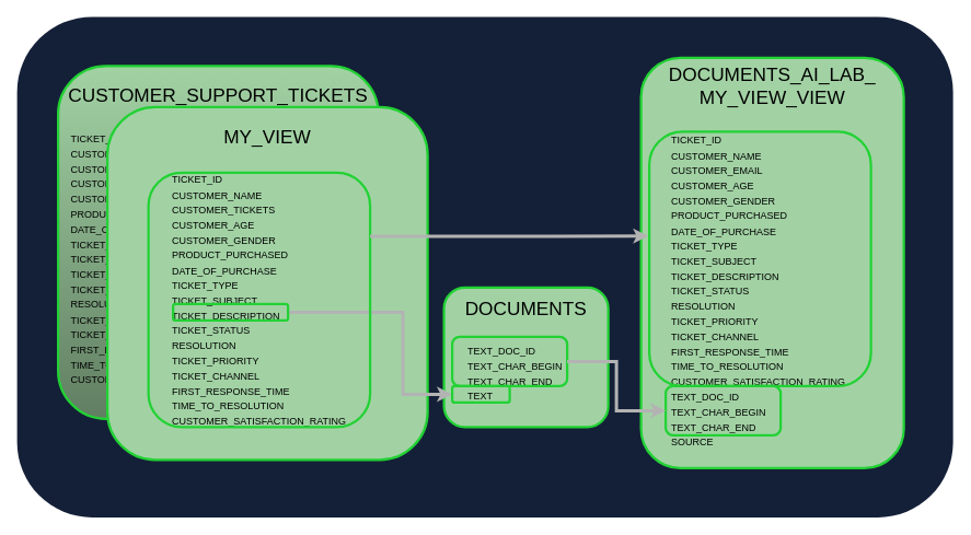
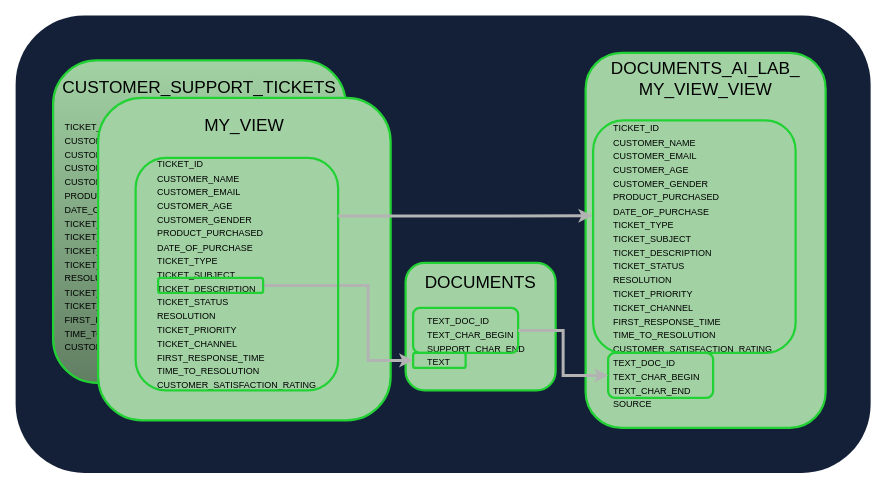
- <mxCell id="6" value="&lt;div&gt;&lt;font style=&quot;font-size: 23px;&quot;&gt;MY_VIEW&lt;/font&gt;&lt;br&gt;&lt;br&gt;&lt;br&gt;&lt;table&gt;&lt;tbody&gt;&lt;tr&gt;&lt;td align=&quot;left&quot;&gt;TICKET_ID&lt;/td&gt;            &lt;td align=&quot;left&quot;&gt;&lt;br&gt;&lt;/td&gt;            &lt;td align=&quot;left&quot;&gt;&lt;br&gt;&lt;/td&gt;            &lt;td align=&quot;left&quot;&gt;&lt;br&gt;&lt;/td&gt;            &lt;td&gt;&lt;br&gt;&lt;/td&gt;            &lt;td&gt;&lt;br&gt;&lt;/td&gt;        &lt;/tr&gt;        &lt;tr&gt;            &lt;td align=&quot;left&quot;&gt;CUSTOMER_NAME&lt;/td&gt;            &lt;td align=&quot;left&quot;&gt;&lt;br&gt;&lt;/td&gt;            &lt;td align=&quot;left&quot;&gt;&lt;br&gt;&lt;/td&gt;            &lt;td align=&quot;left&quot;&gt;&lt;br&gt;&lt;/td&gt;            &lt;td&gt;&lt;br&gt;&lt;/td&gt;            &lt;td&gt;&lt;br&gt;&lt;/td&gt;        &lt;/tr&gt;        &lt;tr&gt;            &lt;td align=&quot;left&quot;&gt;CUSTOMER_TICKETS&lt;/td&gt;            &lt;td align=&quot;left&quot;&gt;&lt;br&gt;&lt;/td&gt;            &lt;td align=&quot;left&quot;&gt;&lt;br&gt;&lt;/td&gt;            &lt;td align=&quot;left&quot;&gt;&lt;br&gt;&lt;/td&gt;            &lt;td&gt;&lt;br&gt;&lt;/td&gt;            &lt;td&gt;&lt;br&gt;&lt;/td&gt;        &lt;/tr&gt;        &lt;tr&gt;            &lt;td align=&quot;left&quot;&gt;CUSTOMER_AGE&lt;/td&gt;            &lt;td align=&quot;left&quot;&gt;&lt;br&gt;&lt;/td&gt;            &lt;td align=&quot;left&quot;&gt;&lt;br&gt;&lt;/td&gt;            &lt;td align=&quot;left&quot;&gt;&lt;br&gt;&lt;/td&gt;            &lt;td&gt;&lt;br&gt;&lt;/td&gt;            &lt;td&gt;&lt;br&gt;&lt;/td&gt;        &lt;/tr&gt;        &lt;tr&gt;            &lt;td align=&quot;left&quot;&gt;CUSTOMER_GENDER&lt;/td&gt;            &lt;td align=&quot;left&quot;&gt;&lt;br&gt;&lt;/td&gt;            &lt;td align=&quot;left&quot;&gt;&lt;br&gt;&lt;/td&gt;            &lt;td align=&quot;left&quot;&gt;&lt;br&gt;&lt;/td&gt;            &lt;td&gt;&lt;br&gt;&lt;/td&gt;            &lt;td&gt;&lt;br&gt;&lt;/td&gt;        &lt;/tr&gt;        &lt;tr&gt;            &lt;td align=&quot;left&quot;&gt;PRODUCT_PURCHASED&lt;/td&gt;            &lt;td align=&quot;left&quot;&gt;&lt;br&gt;&lt;/td&gt;            &lt;td align=&quot;left&quot;&gt;&lt;br&gt;&lt;/td&gt;            &lt;td align=&quot;left&quot;&gt;&lt;br&gt;&lt;/td&gt;            &lt;td&gt;&lt;br&gt;&lt;/td&gt;            &lt;td&gt;&lt;br&gt;&lt;/td&gt;        &lt;/tr&gt;        &lt;tr&gt;            &lt;td align=&quot;left&quot;&gt;DATE_OF_PURCHASE&lt;/td&gt;            &lt;td align=&quot;left&quot;&gt;&lt;br&gt;&lt;/td&gt;            &lt;td align=&quot;left&quot;&gt;&lt;br&gt;&lt;/td&gt;            &lt;td align=&quot;left&quot;&gt;&lt;br&gt;&lt;/td&gt;            &lt;td&gt;&lt;br&gt;&lt;/td&gt;            &lt;td&gt;&lt;br&gt;&lt;/td&gt;        &lt;/tr&gt;        &lt;tr&gt;            &lt;td align=&quot;left&quot;&gt;TICKET_TYPE&lt;/td&gt;            &lt;td align=&quot;left&quot;&gt;&lt;br&gt;&lt;/td&gt;            &lt;td align=&quot;left&quot;&gt;&lt;br&gt;&lt;/td&gt;            &lt;td align=&quot;left&quot;&gt;&lt;br&gt;&lt;/td&gt;            &lt;td&gt;&lt;br&gt;&lt;/td&gt;            &lt;td&gt;&lt;br&gt;&lt;/td&gt;        &lt;/tr&gt;        &lt;tr&gt;            &lt;td align=&quot;left&quot;&gt;TICKET_SUBJECT&lt;/td&gt;            &lt;td align=&quot;left&quot;&gt;&lt;br&gt;&lt;/td&gt;            &lt;td align=&quot;left&quot;&gt;&lt;br&gt;&lt;/td&gt;            &lt;td align=&quot;left&quot;&gt;&lt;br&gt;&lt;/td&gt;            &lt;td&gt;&lt;br&gt;&lt;/td&gt;            &lt;td&gt;&lt;br&gt;&lt;/td&gt;        &lt;/tr&gt;        &lt;tr&gt;            &lt;td align=&quot;left&quot;&gt;TICKET_DESCRIPTION&lt;/td&gt;            &lt;td align=&quot;left&quot;&gt;&lt;br&gt;&lt;/td&gt;            &lt;td align=&quot;left&quot;&gt;&lt;br&gt;&lt;/td&gt;            &lt;td align=&quot;left&quot;&gt;&lt;br&gt;&lt;/td&gt;            &lt;td&gt;&lt;br&gt;&lt;/td&gt;            &lt;td&gt;&lt;br&gt;&lt;/td&gt;        &lt;/tr&gt;        &lt;tr&gt;            &lt;td align=&quot;left&quot;&gt;TICKET_STATUS&lt;/td&gt;            &lt;td align=&quot;left&quot;&gt;&lt;br&gt;&lt;/td&gt;            &lt;td align=&quot;left&quot;&gt;&lt;br&gt;&lt;/td&gt;            &lt;td align=&quot;left&quot;&gt;&lt;br&gt;&lt;/td&gt;            &lt;td&gt;&lt;br&gt;&lt;/td&gt;            &lt;td&gt;&lt;br&gt;&lt;/td&gt;        &lt;/tr&gt;        &lt;tr&gt;            &lt;td align=&quot;left&quot;&gt;RESOLUTION&lt;/td&gt;            &lt;td align=&quot;left&quot;&gt;&lt;br&gt;&lt;/td&gt;            &lt;td align=&quot;left&quot;&gt;&lt;br&gt;&lt;/td&gt;            &lt;td align=&quot;left&quot;&gt;&lt;br&gt;&lt;/td&gt;            &lt;td&gt;&lt;br&gt;&lt;/td&gt;            &lt;td&gt;&lt;br&gt;&lt;/td&gt;        &lt;/tr&gt;        &lt;tr&gt;            &lt;td align=&quot;left&quot;&gt;TICKET_PRIORITY&lt;/td&gt;            &lt;td align=&quot;left&quot;&gt;&lt;br&gt;&lt;/td&gt;            &lt;td align=&quot;left&quot;&gt;&lt;br&gt;&lt;/td&gt;            &lt;td align=&quot;left&quot;&gt;&lt;br&gt;&lt;/td&gt;            &lt;td&gt;&lt;br&gt;&lt;/td&gt;            &lt;td&gt;&lt;br&gt;&lt;/td&gt;        &lt;/tr&gt;        &lt;tr&gt;            &lt;td align=&quot;left&quot;&gt;TICKET_CHANNEL&lt;/td&gt;            &lt;td align=&quot;left&quot;&gt;&lt;br&gt;&lt;/td&gt;            &lt;td align=&quot;left&quot;&gt;&lt;br&gt;&lt;/td&gt;            &lt;td align=&quot;left&quot;&gt;&lt;br&gt;&lt;/td&gt;            &lt;td&gt;&lt;br&gt;&lt;/td&gt;            &lt;td&gt;&lt;br&gt;&lt;/td&gt;        &lt;/tr&gt;        &lt;tr&gt;            &lt;td align=&quot;left&quot;&gt;FIRST_RESPONSE_TIME&lt;/td&gt;            &lt;td align=&quot;left&quot;&gt;&lt;br&gt;&lt;/td&gt;            &lt;td align=&quot;left&quot;&gt;&lt;br&gt;&lt;/td&gt;            &lt;td align=&quot;left&quot;&gt;&lt;br&gt;&lt;/td&gt;            &lt;td&gt;&lt;br&gt;&lt;/td&gt;            &lt;td&gt;&lt;br&gt;&lt;/td&gt;        &lt;/tr&gt;        &lt;tr&gt;            &lt;td align=&quot;left&quot;&gt;TIME_TO_RESOLUTION&lt;/td&gt;            &lt;td align=&quot;left&quot;&gt;&lt;br&gt;&lt;/td&gt;            &lt;td align=&quot;left&quot;&gt;&lt;br&gt;&lt;/td&gt;            &lt;td align=&quot;left&quot;&gt;&lt;br&gt;&lt;/td&gt;            &lt;td&gt;&lt;br&gt;&lt;/td&gt;            &lt;td&gt;&lt;br&gt;&lt;/td&gt;        &lt;/tr&gt;        &lt;tr&gt;            &lt;td&gt;CUSTOMER_SATISFACTION_RATING&lt;/td&gt;            &lt;td&gt;&lt;br&gt;&lt;/td&gt;            &lt;td&gt;&lt;br&gt;&lt;/td&gt;            &lt;td&gt;&lt;br&gt;&lt;/td&gt;            &lt;td&gt;&lt;br&gt;&lt;/td&gt;            &lt;td&gt;&lt;br&gt;&lt;/td&gt;&lt;/tr&gt;&lt;/tbody&gt;&lt;/table&gt;&lt;br&gt;&lt;/div&gt;" style="rounded=1;whiteSpace=wrap;html=1;strokeColor=#22D234;strokeWidth=3;align=center;verticalAlign=middle;fontFamily=Helvetica;fontSize=12;fontColor=default;labelBackgroundColor=none;fillColor=#A2D2A4;" parent="1" vertex="1"><mxGeometry x="130" y="130" width="390" height="430" as="geometry" /></mxCell>
+ <mxCell id="6" value="&lt;div&gt;&lt;font style=&quot;font-size: 23px;&quot;&gt;MY_VIEW&lt;/font&gt;&lt;br&gt;&lt;br&gt;&lt;br&gt;&lt;table&gt;&lt;tbody&gt;&lt;tr&gt;&lt;td align=&quot;left&quot;&gt;TICKET_ID&lt;/td&gt;            &lt;td align=&quot;left&quot;&gt;&lt;br&gt;&lt;/td&gt;            &lt;td align=&quot;left&quot;&gt;&lt;br&gt;&lt;/td&gt;            &lt;td align=&quot;left&quot;&gt;&lt;br&gt;&lt;/td&gt;            &lt;td&gt;&lt;br&gt;&lt;/td&gt;            &lt;td&gt;&lt;br&gt;&lt;/td&gt;        &lt;/tr&gt;        &lt;tr&gt;            &lt;td align=&quot;left&quot;&gt;CUSTOMER_NAME&lt;/td&gt;            &lt;td align=&quot;left&quot;&gt;&lt;br&gt;&lt;/td&gt;            &lt;td align=&quot;left&quot;&gt;&lt;br&gt;&lt;/td&gt;            &lt;td align=&quot;left&quot;&gt;&lt;br&gt;&lt;/td&gt;            &lt;td&gt;&lt;br&gt;&lt;/td&gt;            &lt;td&gt;&lt;br&gt;&lt;/td&gt;        &lt;/tr&gt;        &lt;tr&gt;            &lt;td align=&quot;left&quot;&gt;CUSTOMER_EMAIL&lt;/td&gt;            &lt;td align=&quot;left&quot;&gt;&lt;br&gt;&lt;/td&gt;            &lt;td align=&quot;left&quot;&gt;&lt;br&gt;&lt;/td&gt;            &lt;td align=&quot;left&quot;&gt;&lt;br&gt;&lt;/td&gt;            &lt;td&gt;&lt;br&gt;&lt;/td&gt;            &lt;td&gt;&lt;br&gt;&lt;/td&gt;        &lt;/tr&gt;        &lt;tr&gt;            &lt;td align=&quot;left&quot;&gt;CUSTOMER_AGE&lt;/td&gt;            &lt;td align=&quot;left&quot;&gt;&lt;br&gt;&lt;/td&gt;            &lt;td align=&quot;left&quot;&gt;&lt;br&gt;&lt;/td&gt;            &lt;td align=&quot;left&quot;&gt;&lt;br&gt;&lt;/td&gt;            &lt;td&gt;&lt;br&gt;&lt;/td&gt;            &lt;td&gt;&lt;br&gt;&lt;/td&gt;        &lt;/tr&gt;        &lt;tr&gt;            &lt;td align=&quot;left&quot;&gt;CUSTOMER_GENDER&lt;/td&gt;            &lt;td align=&quot;left&quot;&gt;&lt;br&gt;&lt;/td&gt;            &lt;td align=&quot;left&quot;&gt;&lt;br&gt;&lt;/td&gt;            &lt;td align=&quot;left&quot;&gt;&lt;br&gt;&lt;/td&gt;            &lt;td&gt;&lt;br&gt;&lt;/td&gt;            &lt;td&gt;&lt;br&gt;&lt;/td&gt;        &lt;/tr&gt;        &lt;tr&gt;            &lt;td align=&quot;left&quot;&gt;PRODUCT_PURCHASED&lt;/td&gt;            &lt;td align=&quot;left&quot;&gt;&lt;br&gt;&lt;/td&gt;            &lt;td align=&quot;left&quot;&gt;&lt;br&gt;&lt;/td&gt;            &lt;td align=&quot;left&quot;&gt;&lt;br&gt;&lt;/td&gt;            &lt;td&gt;&lt;br&gt;&lt;/td&gt;            &lt;td&gt;&lt;br&gt;&lt;/td&gt;        &lt;/tr&gt;        &lt;tr&gt;            &lt;td align=&quot;left&quot;&gt;DATE_OF_PURCHASE&lt;/td&gt;            &lt;td align=&quot;left&quot;&gt;&lt;br&gt;&lt;/td&gt;            &lt;td align=&quot;left&quot;&gt;&lt;br&gt;&lt;/td&gt;            &lt;td align=&quot;left&quot;&gt;&lt;br&gt;&lt;/td&gt;            &lt;td&gt;&lt;br&gt;&lt;/td&gt;            &lt;td&gt;&lt;br&gt;&lt;/td&gt;        &lt;/tr&gt;        &lt;tr&gt;            &lt;td align=&quot;left&quot;&gt;TICKET_TYPE&lt;/td&gt;            &lt;td align=&quot;left&quot;&gt;&lt;br&gt;&lt;/td&gt;            &lt;td align=&quot;left&quot;&gt;&lt;br&gt;&lt;/td&gt;            &lt;td align=&quot;left&quot;&gt;&lt;br&gt;&lt;/td&gt;            &lt;td&gt;&lt;br&gt;&lt;/td&gt;            &lt;td&gt;&lt;br&gt;&lt;/td&gt;        &lt;/tr&gt;        &lt;tr&gt;            &lt;td align=&quot;left&quot;&gt;TICKET_SUBJECT&lt;/td&gt;            &lt;td align=&quot;left&quot;&gt;&lt;br&gt;&lt;/td&gt;            &lt;td align=&quot;left&quot;&gt;&lt;br&gt;&lt;/td&gt;            &lt;td align=&quot;left&quot;&gt;&lt;br&gt;&lt;/td&gt;            &lt;td&gt;&lt;br&gt;&lt;/td&gt;            &lt;td&gt;&lt;br&gt;&lt;/td&gt;        &lt;/tr&gt;        &lt;tr&gt;            &lt;td align=&quot;left&quot;&gt;TICKET_DESCRIPTION&lt;/td&gt;            &lt;td align=&quot;left&quot;&gt;&lt;br&gt;&lt;/td&gt;            &lt;td align=&quot;left&quot;&gt;&lt;br&gt;&lt;/td&gt;            &lt;td align=&quot;left&quot;&gt;&lt;br&gt;&lt;/td&gt;            &lt;td&gt;&lt;br&gt;&lt;/td&gt;            &lt;td&gt;&lt;br&gt;&lt;/td&gt;        &lt;/tr&gt;        &lt;tr&gt;            &lt;td align=&quot;left&quot;&gt;TICKET_STATUS&lt;/td&gt;            &lt;td align=&quot;left&quot;&gt;&lt;br&gt;&lt;/td&gt;            &lt;td align=&quot;left&quot;&gt;&lt;br&gt;&lt;/td&gt;            &lt;td align=&quot;left&quot;&gt;&lt;br&gt;&lt;/td&gt;            &lt;td&gt;&lt;br&gt;&lt;/td&gt;            &lt;td&gt;&lt;br&gt;&lt;/td&gt;        &lt;/tr&gt;        &lt;tr&gt;            &lt;td align=&quot;left&quot;&gt;RESOLUTION&lt;/td&gt;            &lt;td align=&quot;left&quot;&gt;&lt;br&gt;&lt;/td&gt;            &lt;td align=&quot;left&quot;&gt;&lt;br&gt;&lt;/td&gt;            &lt;td align=&quot;left&quot;&gt;&lt;br&gt;&lt;/td&gt;            &lt;td&gt;&lt;br&gt;&lt;/td&gt;            &lt;td&gt;&lt;br&gt;&lt;/td&gt;        &lt;/tr&gt;        &lt;tr&gt;            &lt;td align=&quot;left&quot;&gt;TICKET_PRIORITY&lt;/td&gt;            &lt;td align=&quot;left&quot;&gt;&lt;br&gt;&lt;/td&gt;            &lt;td align=&quot;left&quot;&gt;&lt;br&gt;&lt;/td&gt;            &lt;td align=&quot;left&quot;&gt;&lt;br&gt;&lt;/td&gt;            &lt;td&gt;&lt;br&gt;&lt;/td&gt;            &lt;td&gt;&lt;br&gt;&lt;/td&gt;        &lt;/tr&gt;        &lt;tr&gt;            &lt;td align=&quot;left&quot;&gt;TICKET_CHANNEL&lt;/td&gt;            &lt;td align=&quot;left&quot;&gt;&lt;br&gt;&lt;/td&gt;            &lt;td align=&quot;left&quot;&gt;&lt;br&gt;&lt;/td&gt;            &lt;td align=&quot;left&quot;&gt;&lt;br&gt;&lt;/td&gt;            &lt;td&gt;&lt;br&gt;&lt;/td&gt;            &lt;td&gt;&lt;br&gt;&lt;/td&gt;        &lt;/tr&gt;        &lt;tr&gt;            &lt;td align=&quot;left&quot;&gt;FIRST_RESPONSE_TIME&lt;/td&gt;            &lt;td align=&quot;left&quot;&gt;&lt;br&gt;&lt;/td&gt;            &lt;td align=&quot;left&quot;&gt;&lt;br&gt;&lt;/td&gt;            &lt;td align=&quot;left&quot;&gt;&lt;br&gt;&lt;/td&gt;            &lt;td&gt;&lt;br&gt;&lt;/td&gt;            &lt;td&gt;&lt;br&gt;&lt;/td&gt;        &lt;/tr&gt;        &lt;tr&gt;            &lt;td align=&quot;left&quot;&gt;TIME_TO_RESOLUTION&lt;/td&gt;            &lt;td align=&quot;left&quot;&gt;&lt;br&gt;&lt;/td&gt;            &lt;td align=&quot;left&quot;&gt;&lt;br&gt;&lt;/td&gt;            &lt;td align=&quot;left&quot;&gt;&lt;br&gt;&lt;/td&gt;            &lt;td&gt;&lt;br&gt;&lt;/td&gt;            &lt;td&gt;&lt;br&gt;&lt;/td&gt;        &lt;/tr&gt;        &lt;tr&gt;            &lt;td&gt;CUSTOMER_SATISFACTION_RATING&lt;/td&gt;            &lt;td&gt;&lt;br&gt;&lt;/td&gt;            &lt;td&gt;&lt;br&gt;&lt;/td&gt;            &lt;td&gt;&lt;br&gt;&lt;/td&gt;            &lt;td&gt;&lt;br&gt;&lt;/td&gt;            &lt;td&gt;&lt;br&gt;&lt;/td&gt;&lt;/tr&gt;&lt;/tbody&gt;&lt;/table&gt;&lt;br&gt;&lt;/div&gt;" style="rounded=1;whiteSpace=wrap;html=1;strokeColor=#22D234;strokeWidth=3;align=center;verticalAlign=middle;fontFamily=Helvetica;fontSize=12;fontColor=default;labelBackgroundColor=none;fillColor=#A2D2A4;" parent="1" vertex="1"><mxGeometry x="130" y="130" width="390" height="430" as="geometry" /></mxCell>
- <mxCell id="4" value="&lt;div&gt;&lt;font style=&quot;font-size: 23px;&quot;&gt;DOCUMENTS&lt;/font&gt;&lt;/div&gt;&lt;div&gt;&lt;font style=&quot;font-size: 23px;&quot;&gt;&lt;u&gt;&lt;br&gt;&lt;/u&gt;&lt;/font&gt;&lt;/div&gt;&lt;div&gt;&lt;table&gt;&lt;tbody&gt;&lt;tr align=&quot;left&quot;&gt;&lt;td&gt;&lt;font&gt;TEXT_DOC_ID&lt;/font&gt;&lt;/td&gt;&lt;/tr&gt;&lt;tr align=&quot;left&quot;&gt;&lt;td&gt;&lt;font&gt;&lt;span&gt;TEXT_CHAR_BEGIN&lt;/span&gt;&lt;/font&gt;&lt;/td&gt;&lt;/tr&gt;&lt;tr align=&quot;left&quot;&gt;&lt;td&gt;&lt;font&gt;TEXT_CHAR_END&lt;/font&gt;&lt;/td&gt;&lt;/tr&gt;&lt;tr align=&quot;left&quot;&gt;&lt;td&gt;&lt;font&gt;TEXT&lt;/font&gt;&lt;/td&gt;&lt;/tr&gt;&lt;/tbody&gt;&lt;/table&gt;&lt;br&gt;&lt;/div&gt;" style="rounded=1;whiteSpace=wrap;html=1;strokeColor=#22D234;strokeWidth=3;align=center;verticalAlign=middle;fontFamily=Helvetica;fontSize=12;fontColor=default;labelBackgroundColor=none;fillColor=#A2D2A4;" parent="1" vertex="1"><mxGeometry x="540" y="350" width="200" height="170" as="geometry" /></mxCell>
+ <mxCell id="4" value="&lt;div&gt;&lt;font style=&quot;font-size: 23px;&quot;&gt;DOCUMENTS&lt;/font&gt;&lt;/div&gt;&lt;div&gt;&lt;font style=&quot;font-size: 23px;&quot;&gt;&lt;u&gt;&lt;br&gt;&lt;/u&gt;&lt;/font&gt;&lt;/div&gt;&lt;div&gt;&lt;table&gt;&lt;tbody&gt;&lt;tr align=&quot;left&quot;&gt;&lt;td&gt;&lt;font&gt;TEXT_DOC_ID&lt;/font&gt;&lt;/td&gt;&lt;/tr&gt;&lt;tr align=&quot;left&quot;&gt;&lt;td&gt;&lt;font&gt;&lt;span&gt;TEXT_CHAR_BEGIN&lt;/span&gt;&lt;/font&gt;&lt;/td&gt;&lt;/tr&gt;&lt;tr align=&quot;left&quot;&gt;&lt;td&gt;&lt;font&gt;SUPPORT_CHAR_END&lt;/font&gt;&lt;/td&gt;&lt;/tr&gt;&lt;tr align=&quot;left&quot;&gt;&lt;td&gt;&lt;font&gt;TEXT&lt;/font&gt;&lt;/td&gt;&lt;/tr&gt;&lt;/tbody&gt;&lt;/table&gt;&lt;br&gt;&lt;/div&gt;" style="rounded=1;whiteSpace=wrap;html=1;strokeColor=#22D234;strokeWidth=3;align=center;verticalAlign=middle;fontFamily=Helvetica;fontSize=12;fontColor=default;labelBackgroundColor=none;fillColor=#A2D2A4;" parent="1" vertex="1"><mxGeometry x="540" y="350" width="200" height="170" as="geometry" /></mxCell>
